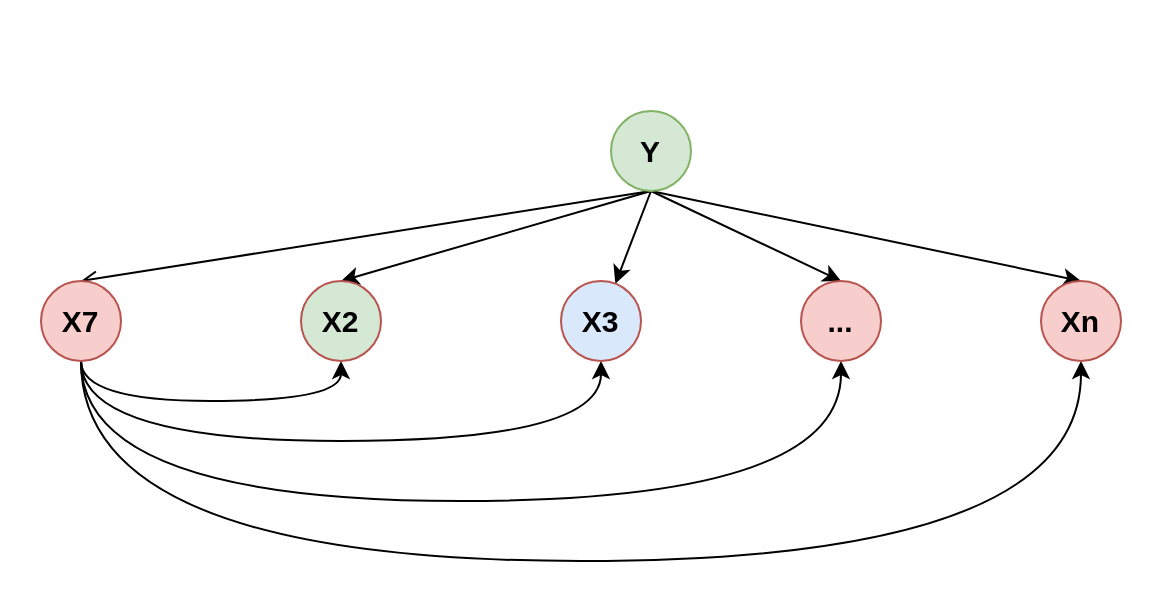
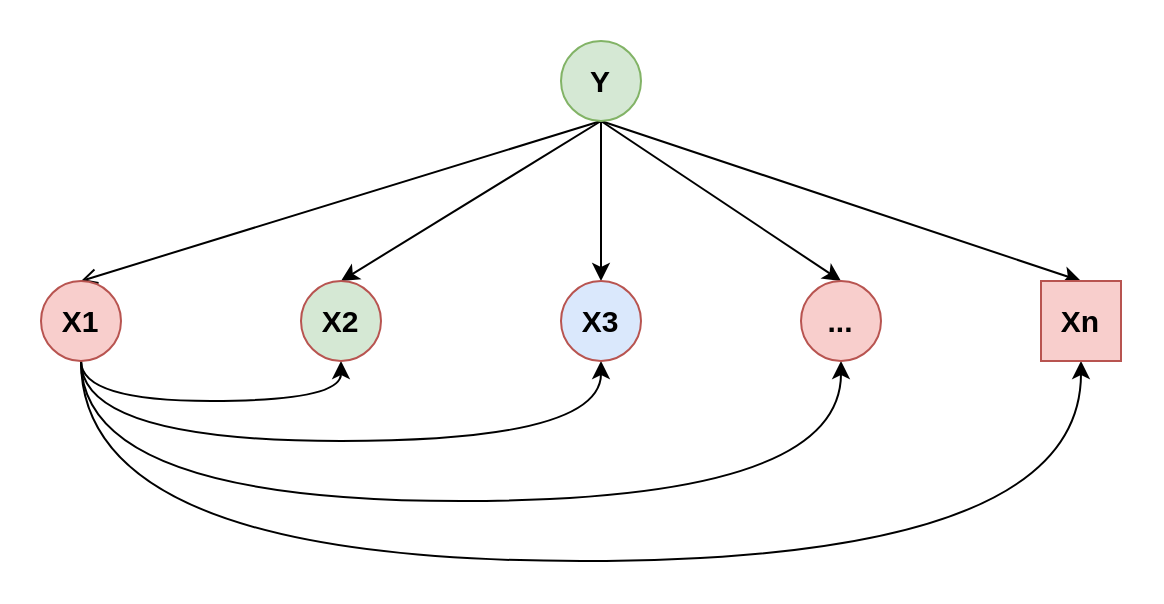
- <mxCell id="7" value="&lt;span style=&quot;font-size: 15px&quot;&gt;&lt;b&gt;Y&lt;/b&gt;&lt;/span&gt;" style="ellipse;whiteSpace=wrap;html=1;aspect=fixed;fillColor=#d5e8d4;strokeColor=#82b366;" parent="1" vertex="1"><mxGeometry x="305" y="55" width="40" height="40" as="geometry" /></mxCell>
+ <mxCell id="7" value="&lt;span style=&quot;font-size: 15px&quot;&gt;&lt;b&gt;Y&lt;/b&gt;&lt;/span&gt;" style="ellipse;whiteSpace=wrap;html=1;aspect=fixed;fillColor=#d5e8d4;strokeColor=#82b366;" parent="1" vertex="1"><mxGeometry x="280" y="20" width="40" height="40" as="geometry" /></mxCell>
- <mxCell id="12" value="&lt;span style=&quot;font-size: 15px&quot;&gt;&lt;b&gt;X7&lt;/b&gt;&lt;/span&gt;" style="ellipse;whiteSpace=wrap;html=1;aspect=fixed;fillColor=#f8cecc;strokeColor=#b85450;" parent="1" vertex="1"><mxGeometry x="20" y="140" width="40" height="40" as="geometry" /></mxCell>
+ <mxCell id="12" value="&lt;span style=&quot;font-size: 15px&quot;&gt;&lt;b&gt;X1&lt;/b&gt;&lt;/span&gt;" style="ellipse;whiteSpace=wrap;html=1;aspect=fixed;fillColor=#f8cecc;strokeColor=#b85450;" parent="1" vertex="1"><mxGeometry x="20" y="140" width="40" height="40" as="geometry" /></mxCell>
- <mxCell id="16" value="&lt;span style=&quot;font-size: 15px&quot;&gt;&lt;b&gt;Xn&lt;/b&gt;&lt;/span&gt;" style="ellipse;whiteSpace=wrap;html=1;aspect=fixed;fillColor=#f8cecc;strokeColor=#b85450;" parent="1" vertex="1"><mxGeometry x="520" y="140" width="40" height="40" as="geometry" /></mxCell>
+ <mxCell id="16" value="&lt;span style=&quot;font-size: 15px&quot;&gt;&lt;b&gt;Xn&lt;/b&gt;&lt;/span&gt;" style="whiteSpace=wrap;html=1;aspect=fixed;fillColor=#f8cecc;strokeColor=#b85450;rounded=0;" parent="1" vertex="1"><mxGeometry x="520" y="140" width="40" height="40" as="geometry" /></mxCell>
